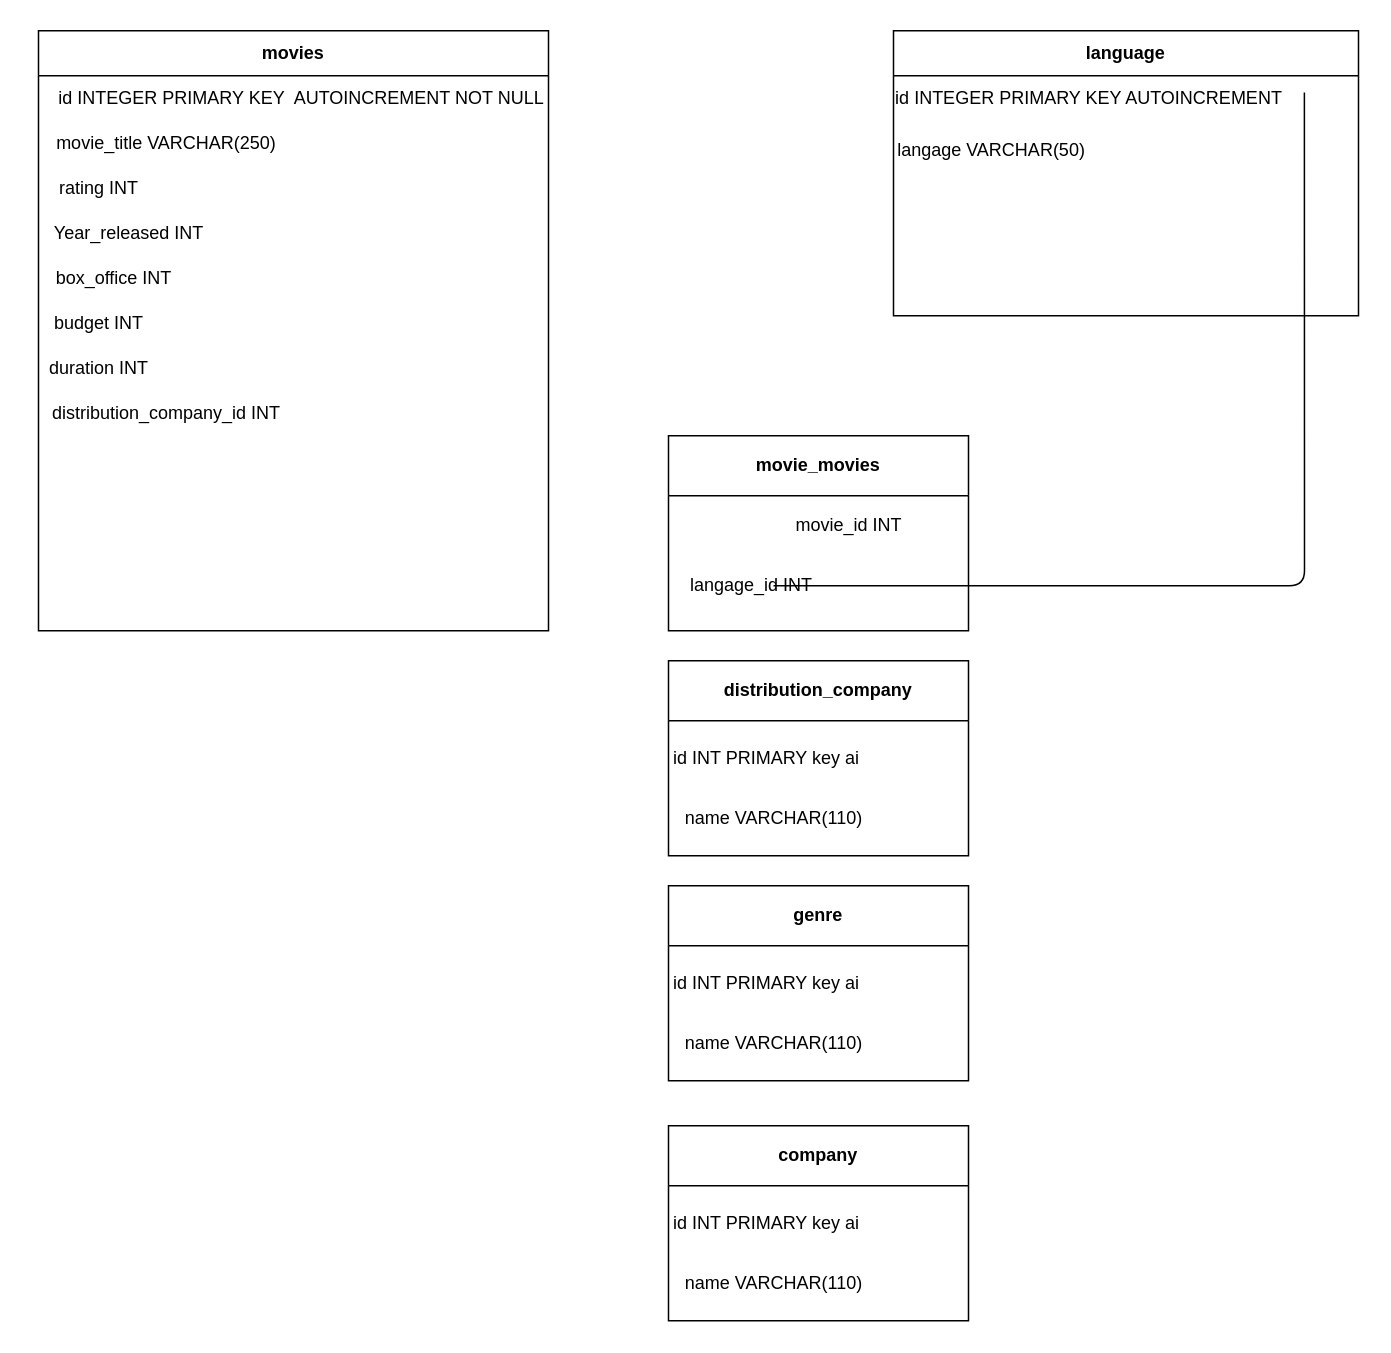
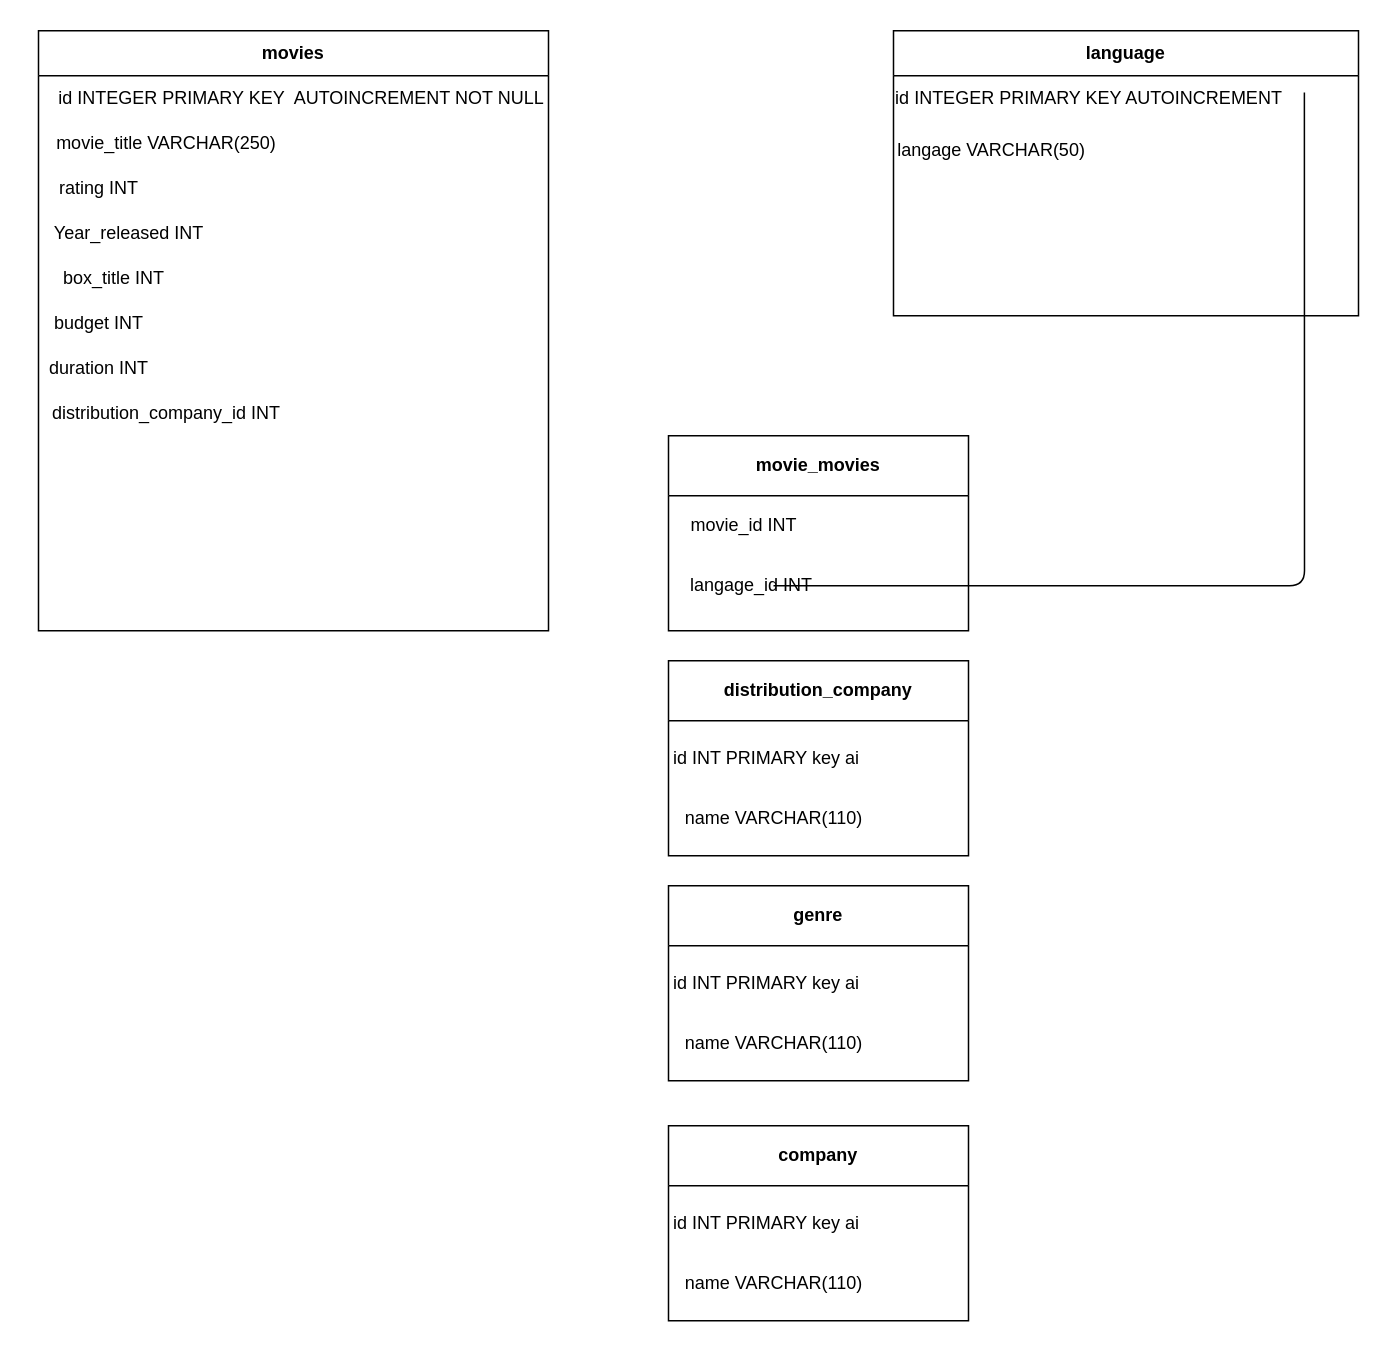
- <mxCell id="8" value="box_office INT" style="text;html=1;align=center;verticalAlign=middle;resizable=0;points=[];autosize=1;strokeColor=none;fillColor=none;" vertex="1" parent="2"><mxGeometry y="150" width="100" height="30" as="geometry" /></mxCell>
+ <mxCell id="8" value="box_title INT" style="text;html=1;align=center;verticalAlign=middle;resizable=0;points=[];autosize=1;strokeColor=none;fillColor=none;" vertex="1" parent="2"><mxGeometry y="150" width="100" height="30" as="geometry" /></mxCell>
- <mxCell id="12" value="movie_id INT" style="text;html=1;align=center;verticalAlign=middle;resizable=0;points=[];autosize=1;strokeColor=none;fillColor=none;" vertex="1" parent="11"><mxGeometry x="75" y="45" width="90" height="30" as="geometry" /></mxCell>
+ <mxCell id="12" value="movie_id INT" style="text;html=1;align=center;verticalAlign=middle;resizable=0;points=[];autosize=1;strokeColor=none;fillColor=none;" vertex="1" parent="11"><mxGeometry x="5" y="45" width="90" height="30" as="geometry" /></mxCell>
